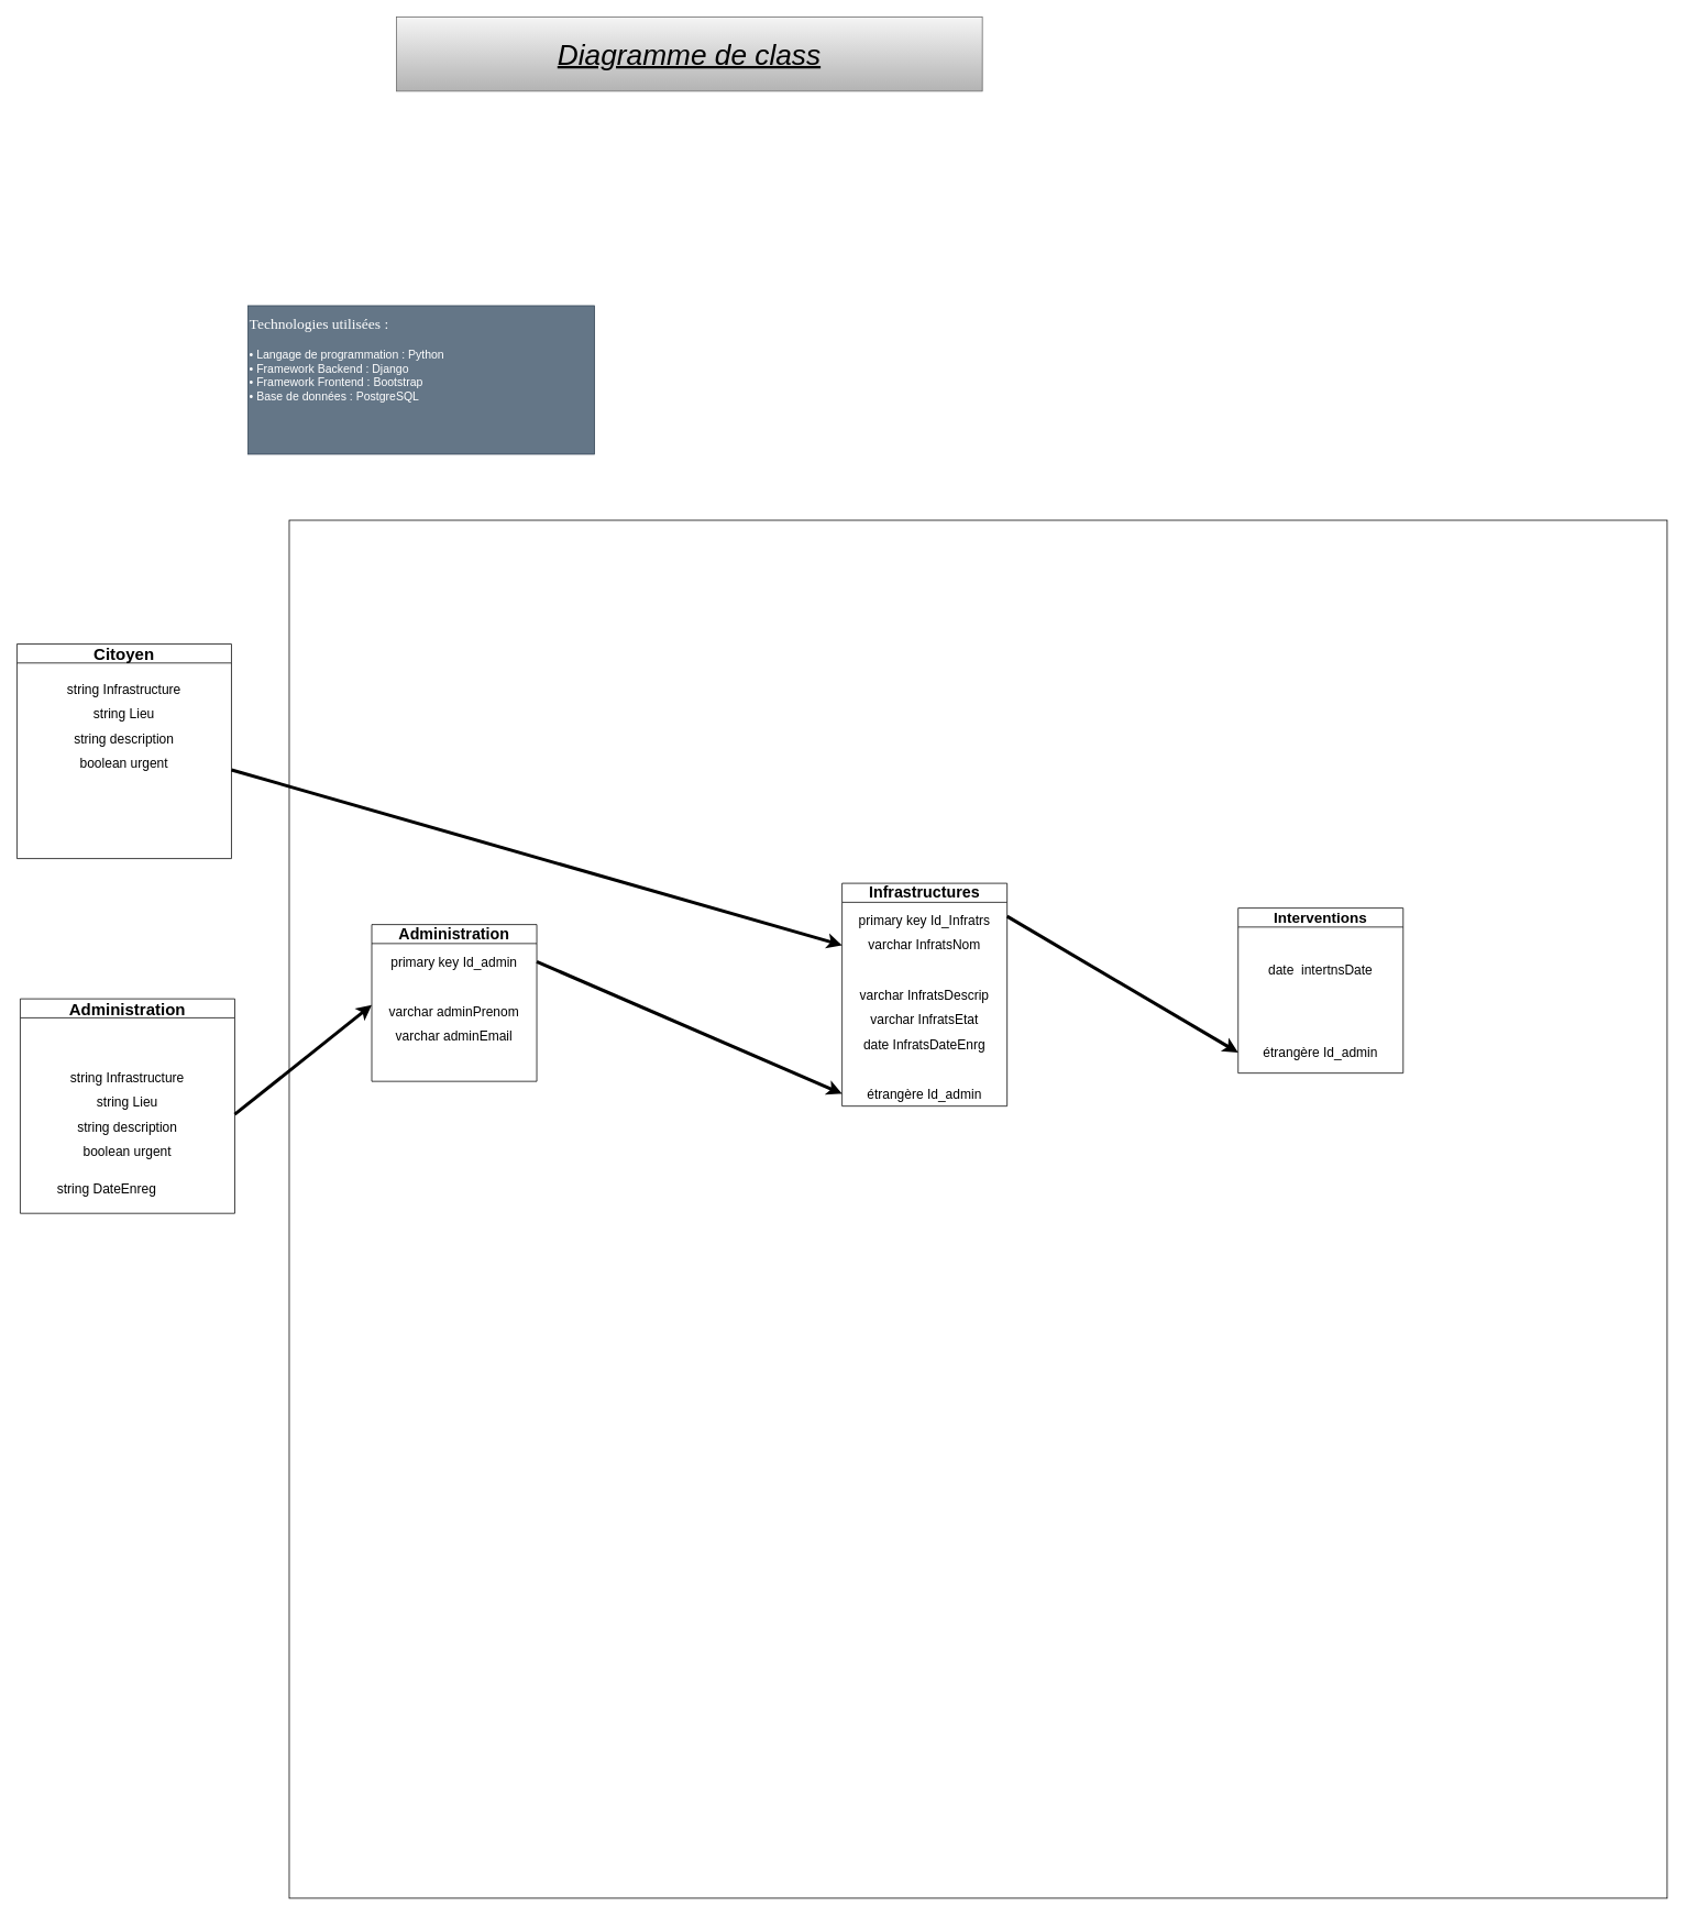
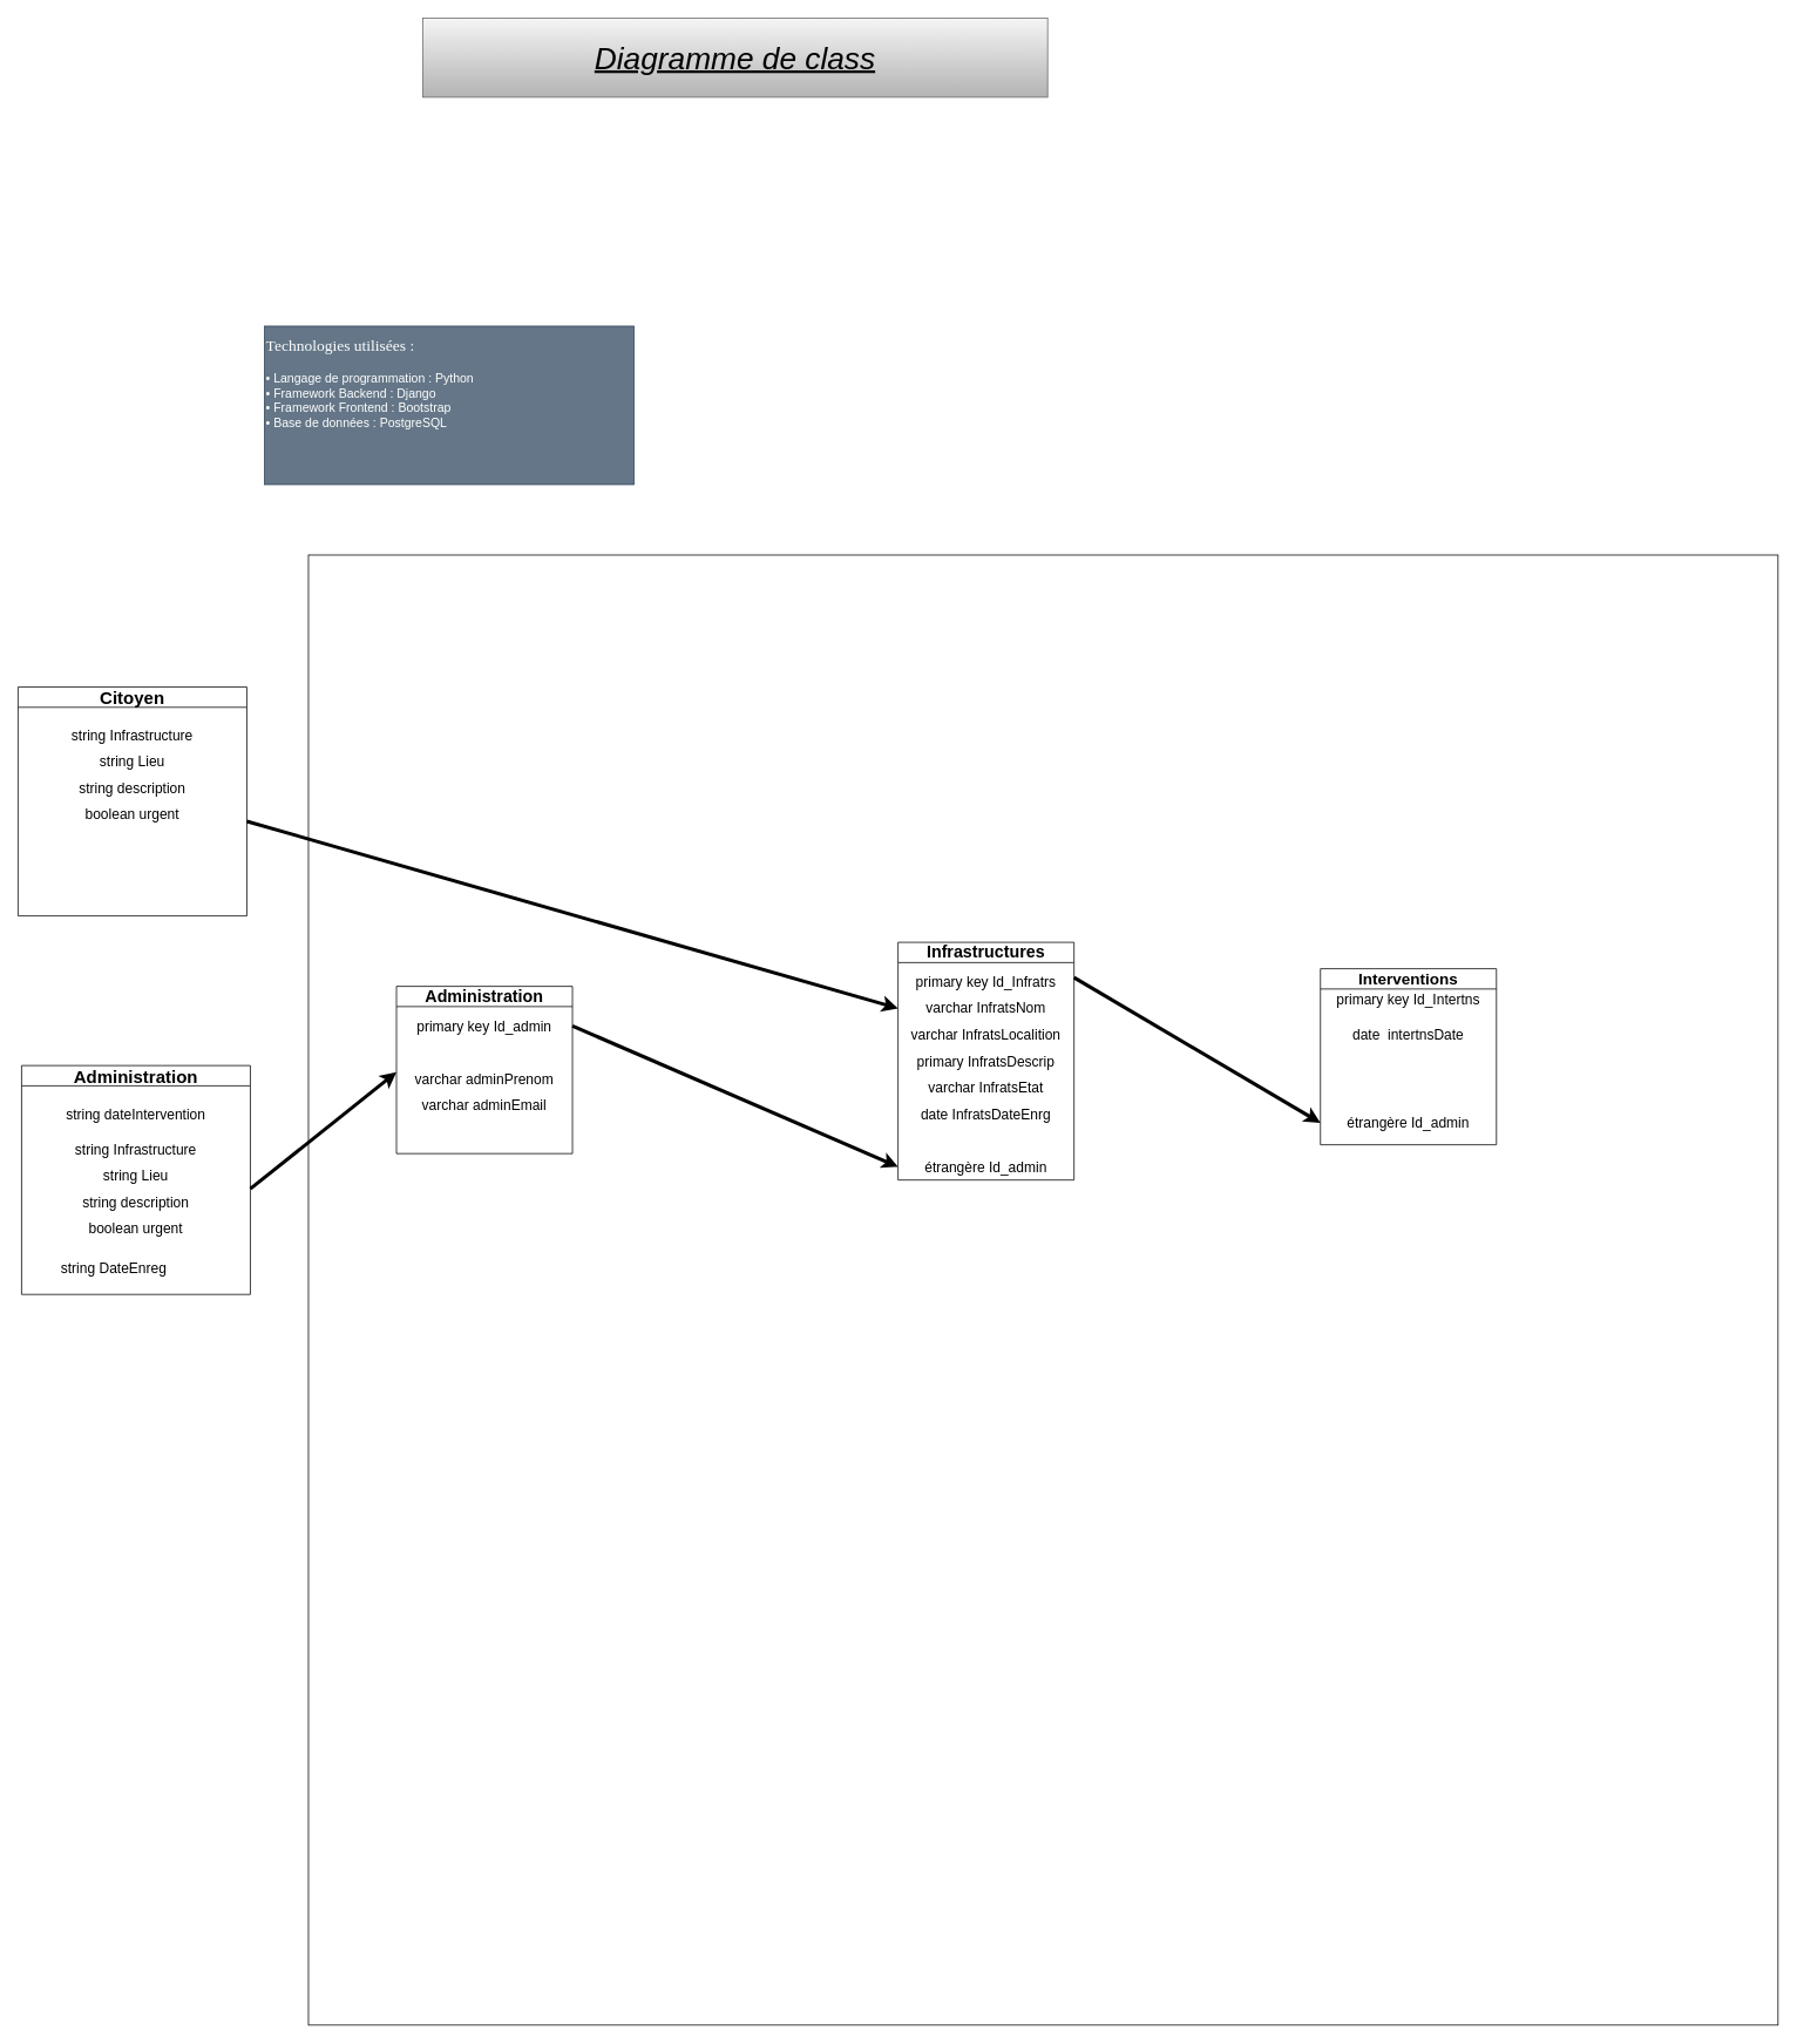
+ <mxCell id="28" value="&lt;span style=&quot;font-size: 16px;&quot;&gt;primary key Id_Intertns&lt;/span&gt;" style="text;html=1;align=center;verticalAlign=middle;whiteSpace=wrap;rounded=0;" parent="27" vertex="1"><mxGeometry y="20" width="200" height="30" as="geometry" /></mxCell>
+ <mxCell id="19" value="&lt;span style=&quot;font-size: 16px;&quot;&gt;varchar InfratsLocalition&lt;/span&gt;" style="text;html=1;align=center;verticalAlign=middle;whiteSpace=wrap;rounded=0;" parent="1" vertex="1"><mxGeometry x="1020" y="1160" width="200" height="30" as="geometry" /></mxCell>
- <mxCell id="20" value="&lt;span style=&quot;font-size: 16px;&quot;&gt;varchar InfratsDescrip&lt;/span&gt;" style="text;html=1;align=center;verticalAlign=middle;whiteSpace=wrap;rounded=0;" parent="1" vertex="1"><mxGeometry x="1020" y="1190" width="200" height="30" as="geometry" /></mxCell>
+ <mxCell id="20" value="&lt;span style=&quot;font-size: 16px;&quot;&gt;primary InfratsDescrip&lt;/span&gt;" style="text;html=1;align=center;verticalAlign=middle;whiteSpace=wrap;rounded=0;" parent="1" vertex="1"><mxGeometry x="1020" y="1190" width="200" height="30" as="geometry" /></mxCell>
+ <mxCell id="4" value="&lt;span style=&quot;font-size: 16px;&quot;&gt;string dateIntervention&lt;/span&gt;" style="text;html=1;align=center;verticalAlign=middle;whiteSpace=wrap;rounded=0;" parent="3" vertex="1"><mxGeometry y="40" width="260" height="30" as="geometry" /></mxCell>
